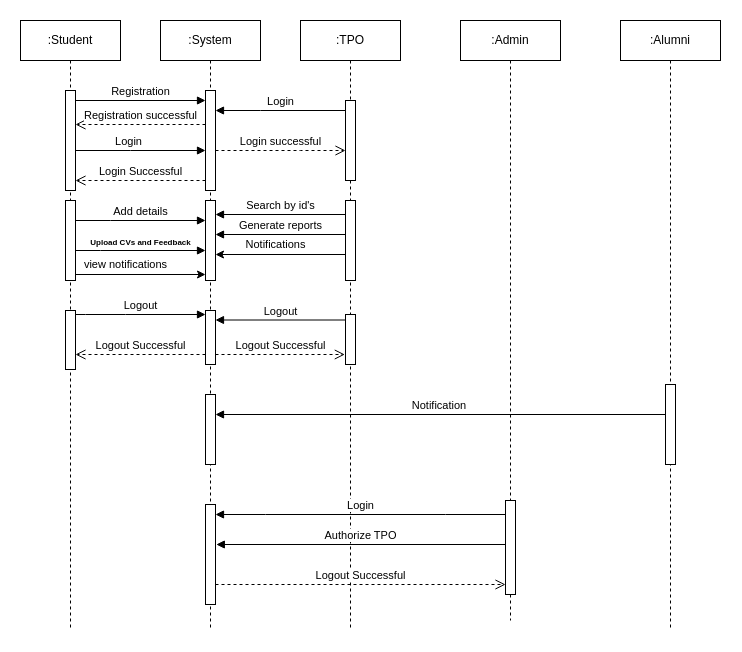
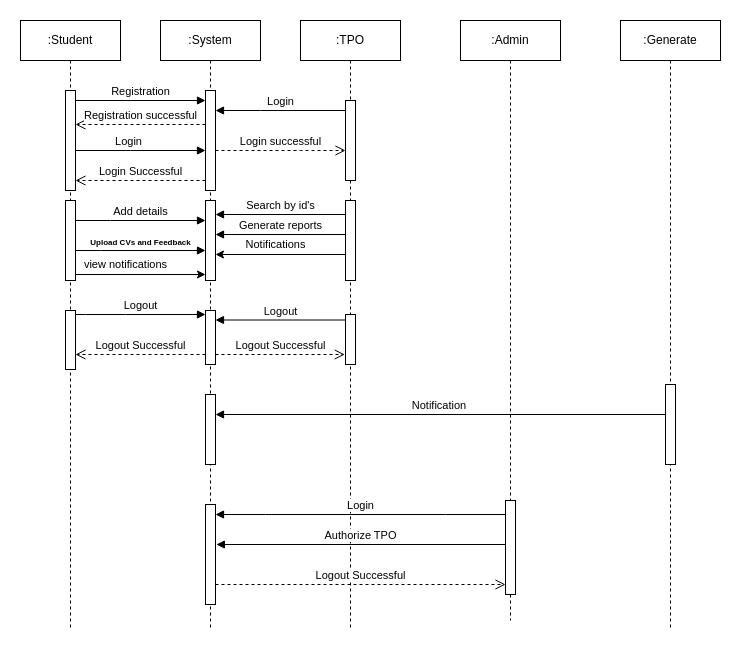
- <mxCell id="5" value=":Alumni" style="shape=umlLifeline;perimeter=lifelinePerimeter;whiteSpace=wrap;html=1;container=1;dropTarget=0;collapsible=0;recursiveResize=0;outlineConnect=0;portConstraint=eastwest;newEdgeStyle={&quot;curved&quot;:0,&quot;rounded&quot;:0};" parent="1" vertex="1"><mxGeometry x="620" y="20" width="100" height="610" as="geometry" /></mxCell>
+ <mxCell id="5" value=":Generate" style="shape=umlLifeline;perimeter=lifelinePerimeter;whiteSpace=wrap;html=1;container=1;dropTarget=0;collapsible=0;recursiveResize=0;outlineConnect=0;portConstraint=eastwest;newEdgeStyle={&quot;curved&quot;:0,&quot;rounded&quot;:0};" parent="1" vertex="1"><mxGeometry x="620" y="20" width="100" height="610" as="geometry" /></mxCell>
